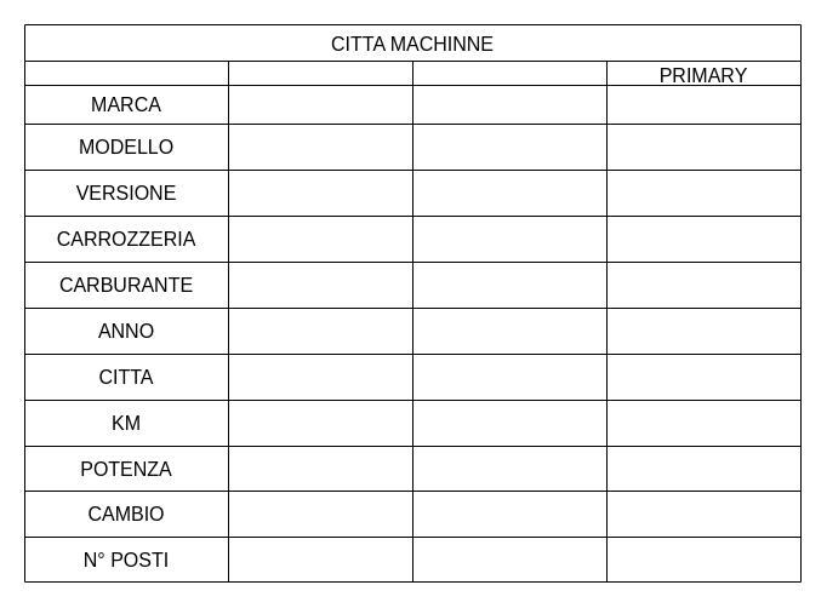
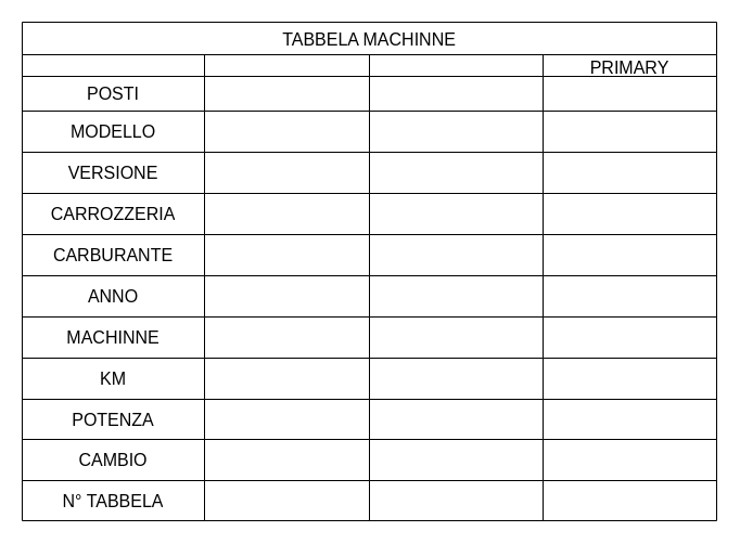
- <mxCell id="2" value="CITTA MACHINNE" style="shape=table;startSize=30;container=1;collapsible=0;childLayout=tableLayout;strokeColor=default;fontSize=16;" vertex="1" parent="1"><mxGeometry x="20" y="20" width="640" height="460" as="geometry" /></mxCell>
+ <mxCell id="2" value="TABBELA MACHINNE" style="shape=table;startSize=30;container=1;collapsible=0;childLayout=tableLayout;strokeColor=default;fontSize=16;" vertex="1" parent="1"><mxGeometry x="20" y="20" width="640" height="460" as="geometry" /></mxCell>
- <mxCell id="9" value="MARCA" style="shape=partialRectangle;html=1;whiteSpace=wrap;connectable=0;strokeColor=inherit;overflow=hidden;fillColor=none;top=0;left=0;bottom=0;right=0;pointerEvents=1;fontSize=16;" vertex="1" parent="8"><mxGeometry width="168" height="32" as="geometry"><mxRectangle width="168" height="32" as="alternateBounds" /></mxGeometry></mxCell>
+ <mxCell id="9" value="POSTI" style="shape=partialRectangle;html=1;whiteSpace=wrap;connectable=0;strokeColor=inherit;overflow=hidden;fillColor=none;top=0;left=0;bottom=0;right=0;pointerEvents=1;fontSize=16;" vertex="1" parent="8"><mxGeometry width="168" height="32" as="geometry"><mxRectangle width="168" height="32" as="alternateBounds" /></mxGeometry></mxCell>
- <mxCell id="39" value="CITTA" style="shape=partialRectangle;html=1;whiteSpace=wrap;connectable=0;strokeColor=inherit;overflow=hidden;fillColor=none;top=0;left=0;bottom=0;right=0;pointerEvents=1;fontSize=16;" vertex="1" parent="38"><mxGeometry width="168" height="38" as="geometry"><mxRectangle width="168" height="38" as="alternateBounds" /></mxGeometry></mxCell>
+ <mxCell id="39" value="MACHINNE" style="shape=partialRectangle;html=1;whiteSpace=wrap;connectable=0;strokeColor=inherit;overflow=hidden;fillColor=none;top=0;left=0;bottom=0;right=0;pointerEvents=1;fontSize=16;" vertex="1" parent="38"><mxGeometry width="168" height="38" as="geometry"><mxRectangle width="168" height="38" as="alternateBounds" /></mxGeometry></mxCell>
- <mxCell id="59" value="N° POSTI" style="shape=partialRectangle;html=1;whiteSpace=wrap;connectable=0;strokeColor=inherit;overflow=hidden;fillColor=none;top=0;left=0;bottom=0;right=0;pointerEvents=1;fontSize=16;" vertex="1" parent="58"><mxGeometry width="168" height="37" as="geometry"><mxRectangle width="168" height="37" as="alternateBounds" /></mxGeometry></mxCell>
+ <mxCell id="59" value="N° TABBELA" style="shape=partialRectangle;html=1;whiteSpace=wrap;connectable=0;strokeColor=inherit;overflow=hidden;fillColor=none;top=0;left=0;bottom=0;right=0;pointerEvents=1;fontSize=16;" vertex="1" parent="58"><mxGeometry width="168" height="37" as="geometry"><mxRectangle width="168" height="37" as="alternateBounds" /></mxGeometry></mxCell>
